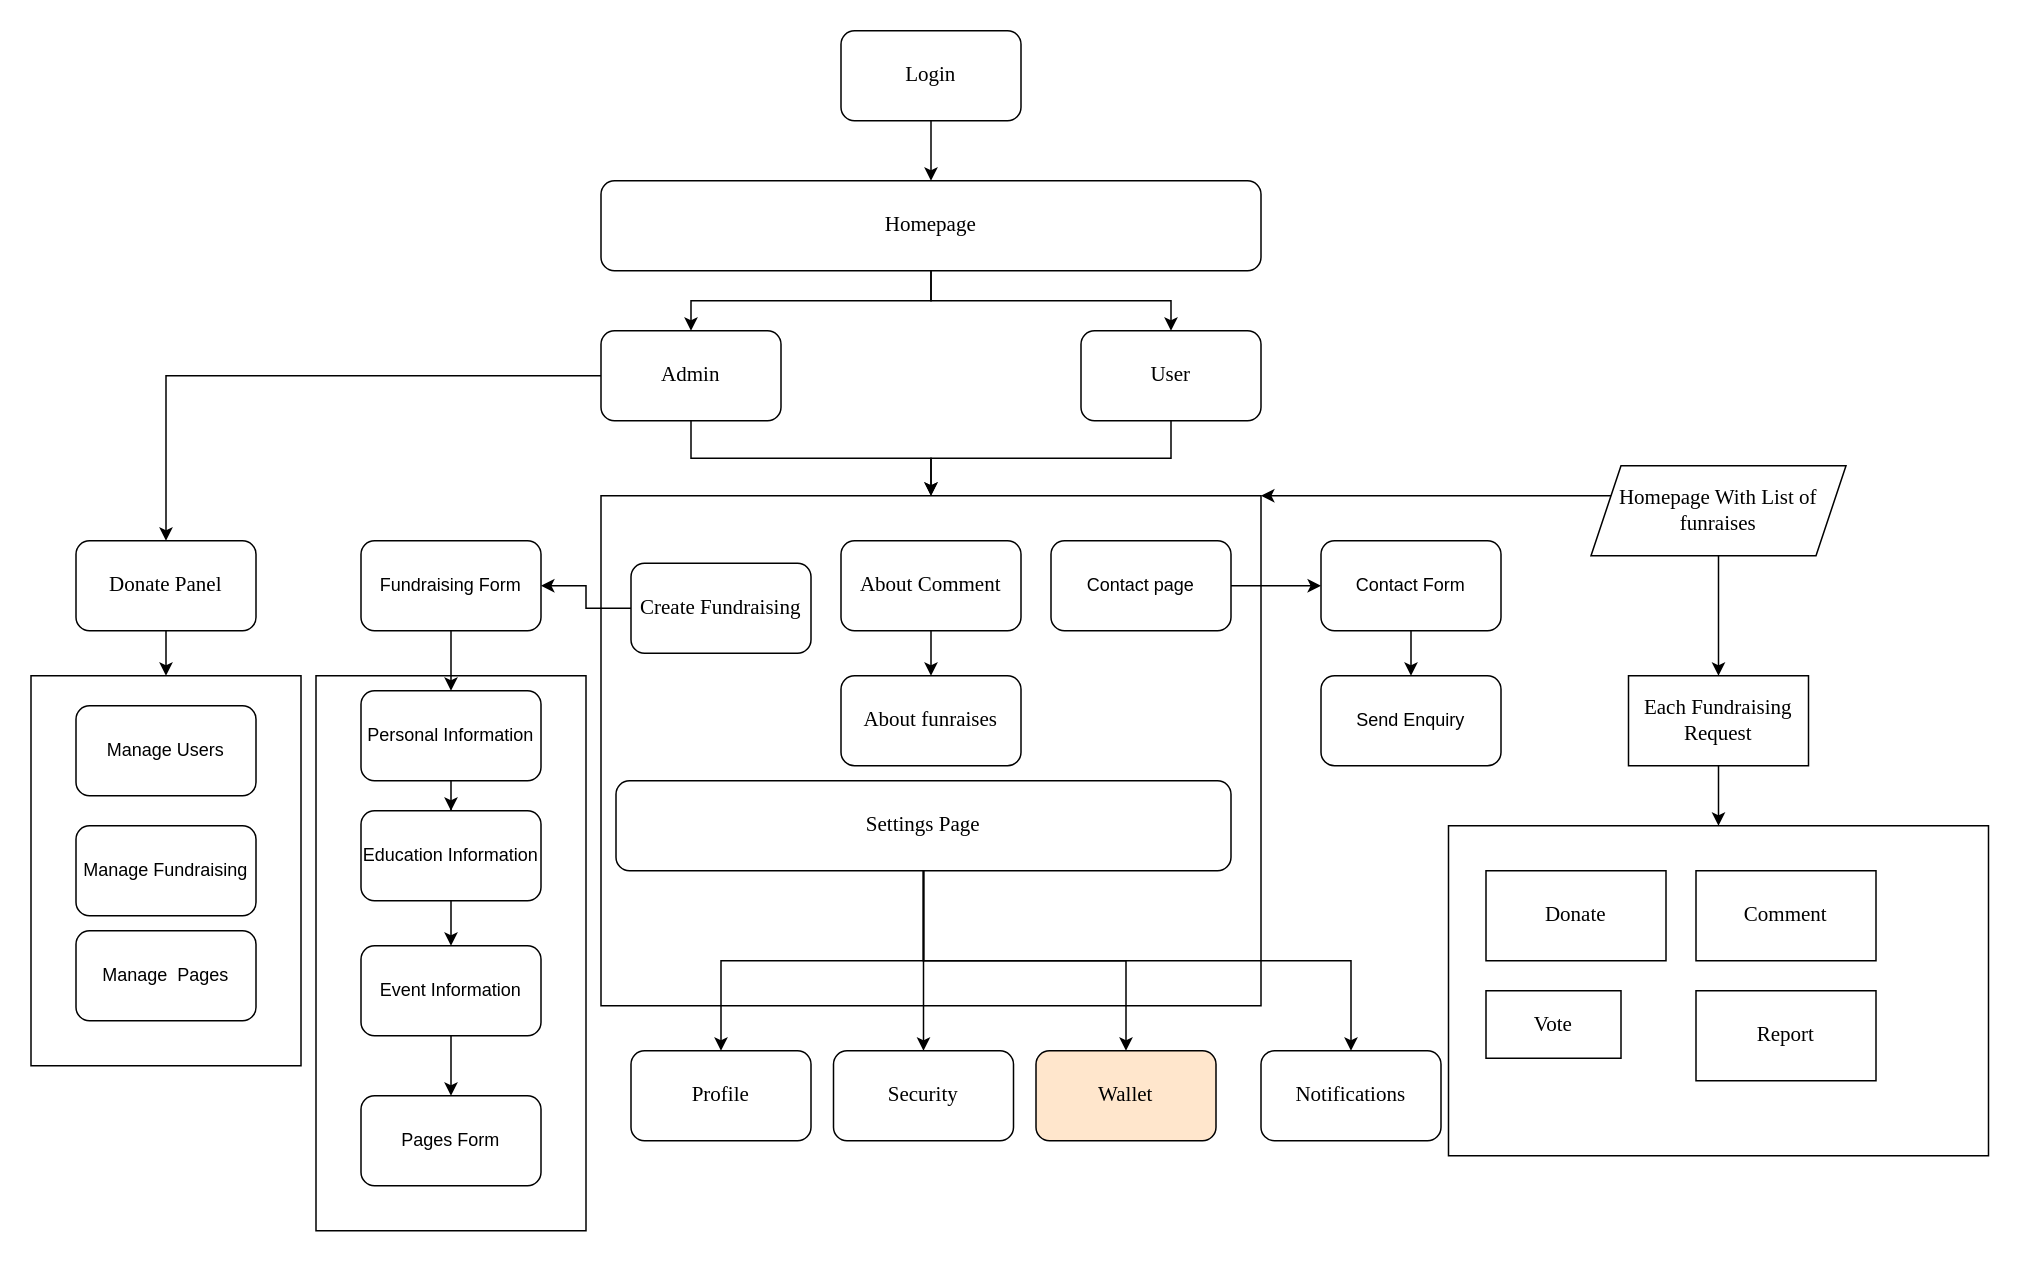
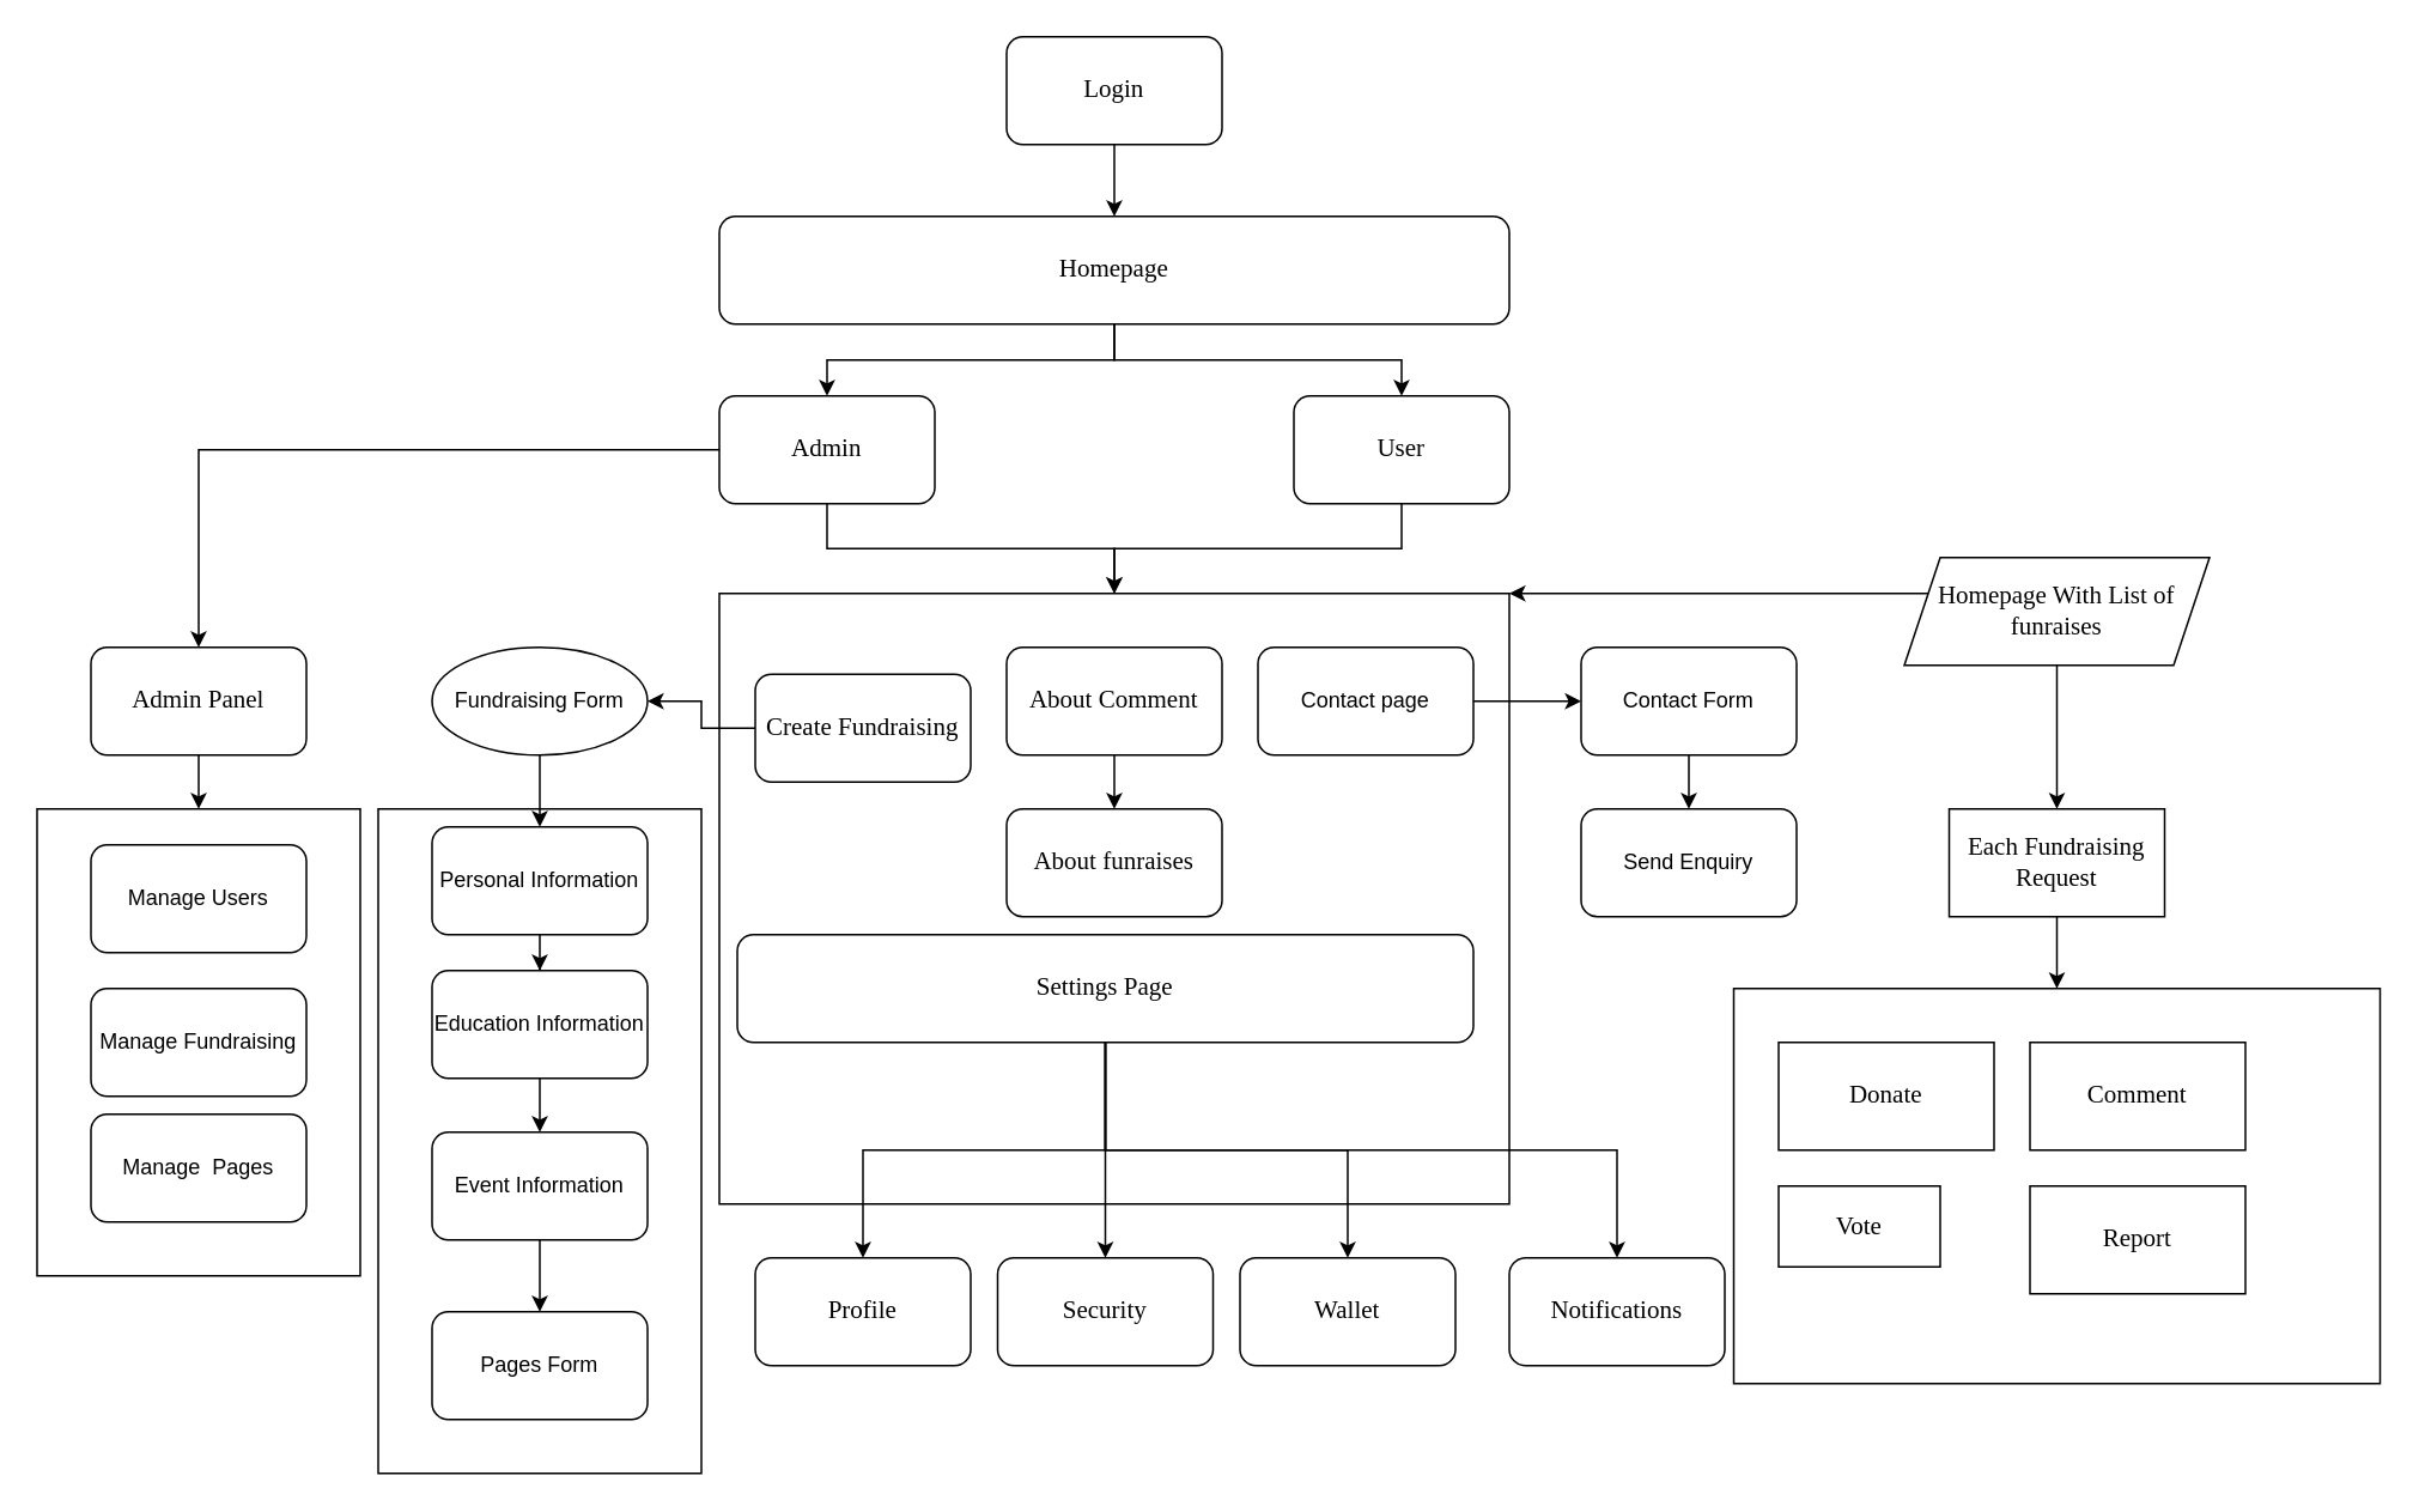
- <mxCell id="43" value="&lt;font face=&quot;Times New Roman&quot;&gt;&lt;span style=&quot;font-size: 14px;&quot;&gt;Donate Panel&lt;/span&gt;&lt;/font&gt;" style="rounded=1;whiteSpace=wrap;html=1;" vertex="1" parent="1"><mxGeometry x="50" y="360" width="120" height="60" as="geometry" /></mxCell>
+ <mxCell id="43" value="&lt;font face=&quot;Times New Roman&quot;&gt;&lt;span style=&quot;font-size: 14px;&quot;&gt;Admin Panel&lt;/span&gt;&lt;/font&gt;" style="rounded=1;whiteSpace=wrap;html=1;" vertex="1" parent="1"><mxGeometry x="50" y="360" width="120" height="60" as="geometry" /></mxCell>
- <mxCell id="24" value="Fundraising Form" style="rounded=1;whiteSpace=wrap;html=1;" vertex="1" parent="1"><mxGeometry x="240" y="360" width="120" height="60" as="geometry" /></mxCell>
+ <mxCell id="24" value="Fundraising Form" style="ellipse;whiteSpace=wrap;html=1;" vertex="1" parent="1"><mxGeometry x="240" y="360" width="120" height="60" as="geometry" /></mxCell>
- <mxCell id="40" value="&lt;font style=&quot;font-size: 14px;&quot; face=&quot;Times New Roman&quot;&gt;Wallet&lt;/font&gt;" style="rounded=1;whiteSpace=wrap;html=1;fillColor=#ffe6cc;" vertex="1" parent="1"><mxGeometry x="690" y="700" width="120" height="60" as="geometry" /></mxCell>
+ <mxCell id="40" value="&lt;font style=&quot;font-size: 14px;&quot; face=&quot;Times New Roman&quot;&gt;Wallet&lt;/font&gt;" style="rounded=1;whiteSpace=wrap;html=1;" vertex="1" parent="1"><mxGeometry x="690" y="700" width="120" height="60" as="geometry" /></mxCell>
